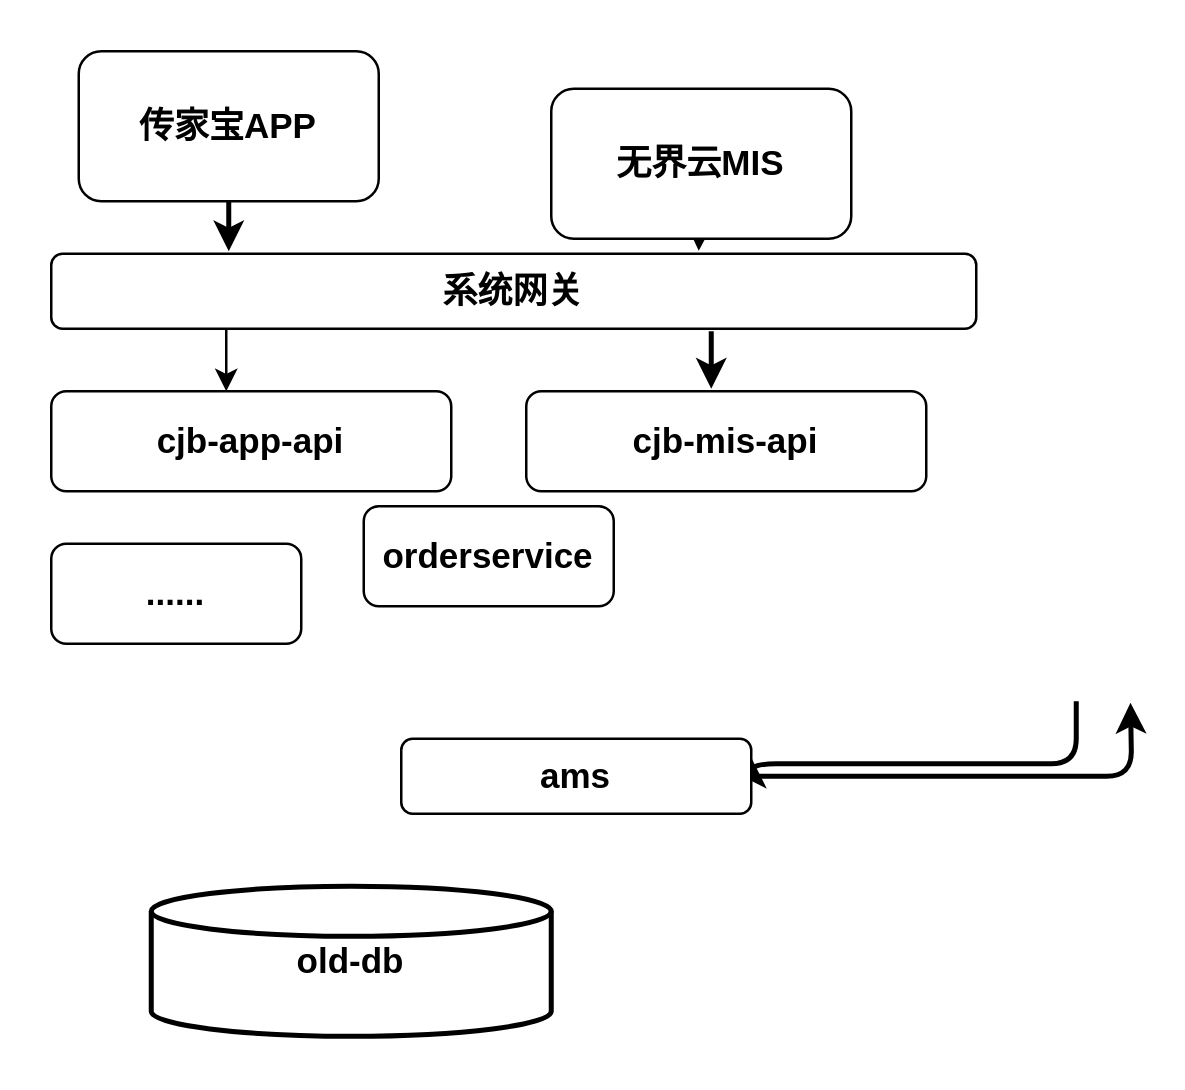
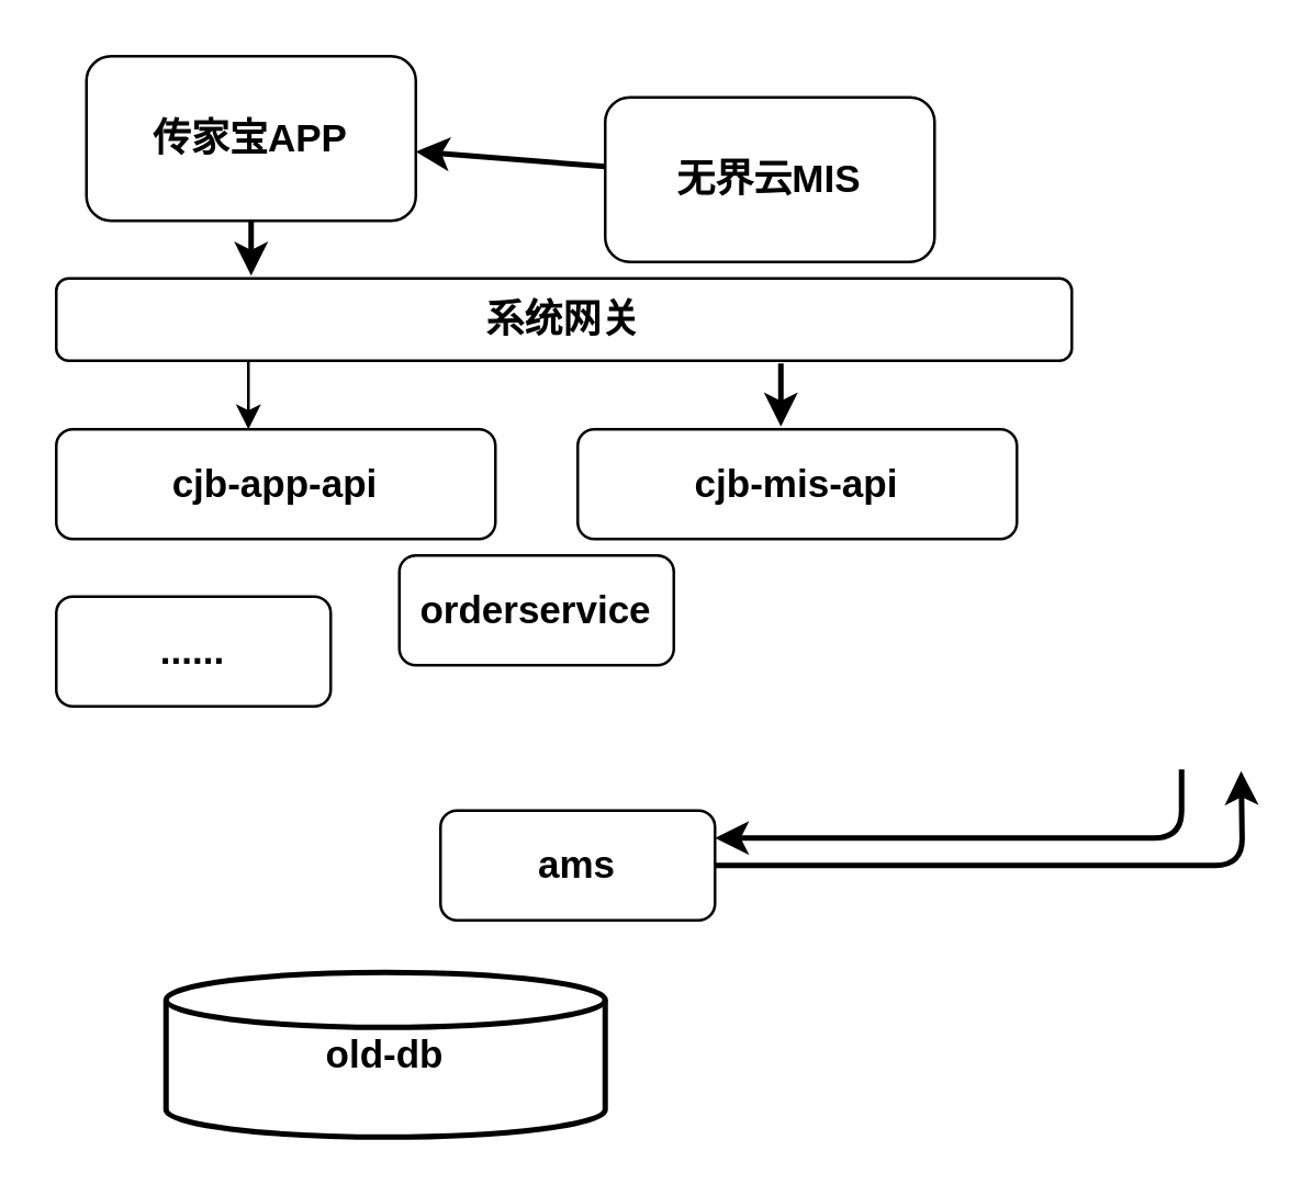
- <mxCell id="4" style="edgeStyle=none;orthogonalLoop=1;jettySize=auto;html=1;strokeWidth=2;entryX=0.7;entryY=-0.04;entryDx=0;entryDy=0;entryPerimeter=0;" parent="1" source="5" target="7" edge="1"><mxGeometry relative="1" as="geometry" /></mxCell>
+ <mxCell id="4" style="edgeStyle=none;orthogonalLoop=1;jettySize=auto;html=1;strokeWidth=2;" parent="1" source="5" target="3" edge="1"><mxGeometry relative="1" as="geometry" /></mxCell>
- <mxCell id="14" value="&lt;span style=&quot;font-size: 14px&quot;&gt;&lt;b&gt;ams&lt;br&gt;&lt;/b&gt;&lt;/span&gt;" style="rounded=1;whiteSpace=wrap;html=1;" parent="1" vertex="1"><mxGeometry x="160" y="295" width="140" height="30" as="geometry" /></mxCell>
+ <mxCell id="14" value="&lt;span style=&quot;font-size: 14px&quot;&gt;&lt;b&gt;ams&lt;br&gt;&lt;/b&gt;&lt;/span&gt;" style="rounded=1;whiteSpace=wrap;html=1;" parent="1" vertex="1"><mxGeometry x="160" y="295" width="100" height="40" as="geometry" /></mxCell>
